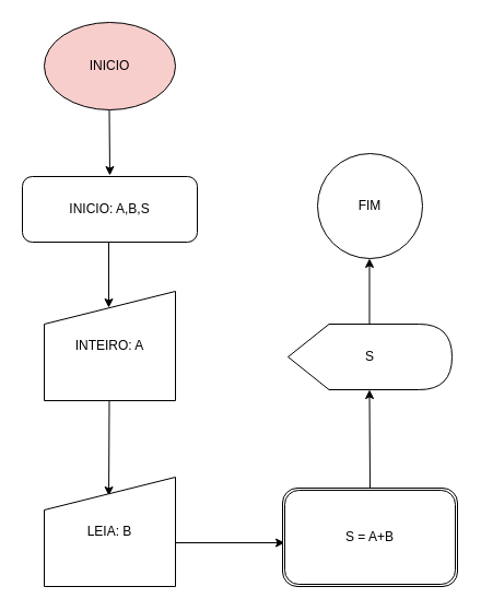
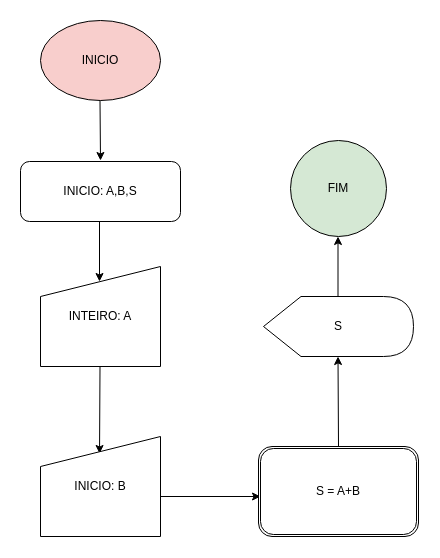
- <mxCell id="11" value="FIM" style="ellipse;whiteSpace=wrap;html=1;aspect=fixed;" vertex="1" parent="1"><mxGeometry x="290" y="140" width="96" height="96" as="geometry" /></mxCell>
+ <mxCell id="11" value="FIM" style="ellipse;whiteSpace=wrap;html=1;aspect=fixed;fillColor=#d5e8d4;" vertex="1" parent="1"><mxGeometry x="290" y="140" width="96" height="96" as="geometry" /></mxCell>
- <mxCell id="6" value="LEIA: B" style="shape=manualInput;whiteSpace=wrap;html=1;" vertex="1" parent="1"><mxGeometry x="40" y="436" width="120" height="100" as="geometry" /></mxCell>
+ <mxCell id="6" value="INICIO: B" style="shape=manualInput;whiteSpace=wrap;html=1;" vertex="1" parent="1"><mxGeometry x="40" y="436" width="120" height="100" as="geometry" /></mxCell>
